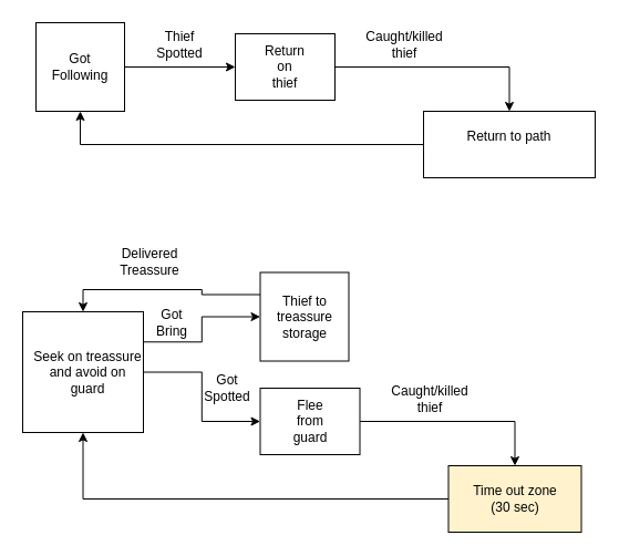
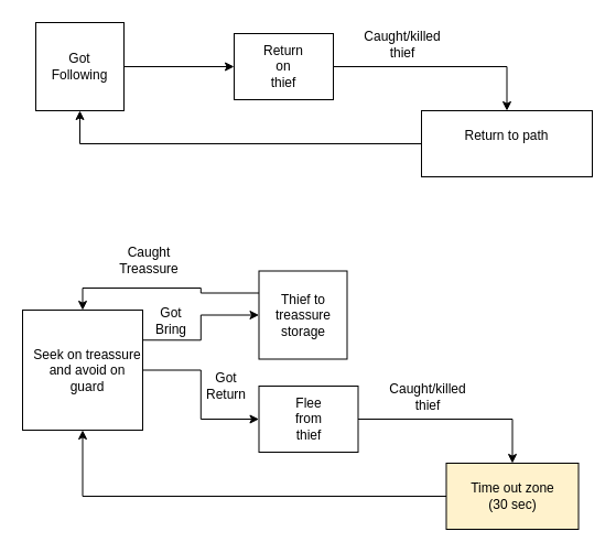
- <mxCell id="7" value="Thief Spotted" style="text;html=1;strokeColor=none;fillColor=none;align=center;verticalAlign=middle;whiteSpace=wrap;rounded=0;" vertex="1" parent="1"><mxGeometry x="142" y="30" width="40" height="20" as="geometry" /></mxCell>
- <mxCell id="27" value="Delivered Treassure" style="text;html=1;strokeColor=none;fillColor=none;align=center;verticalAlign=middle;whiteSpace=wrap;rounded=0;" vertex="1" parent="1"><mxGeometry x="114.5" y="225.5" width="40" height="20" as="geometry" /></mxCell>
+ <mxCell id="27" value="Caught Treassure" style="text;html=1;strokeColor=none;fillColor=none;align=center;verticalAlign=middle;whiteSpace=wrap;rounded=0;" vertex="1" parent="1"><mxGeometry x="114.5" y="225.5" width="40" height="20" as="geometry" /></mxCell>
- <mxCell id="18" value="Got Spotted&lt;br&gt;" style="text;html=1;strokeColor=none;fillColor=none;align=center;verticalAlign=middle;whiteSpace=wrap;rounded=0;" vertex="1" parent="1"><mxGeometry x="184.5" y="340" width="40" height="20" as="geometry" /></mxCell>
+ <mxCell id="18" value="Got Return&lt;br&gt;" style="text;html=1;strokeColor=none;fillColor=none;align=center;verticalAlign=middle;whiteSpace=wrap;rounded=0;" vertex="1" parent="1"><mxGeometry x="184.5" y="340" width="40" height="20" as="geometry" /></mxCell>
- <mxCell id="19" value="Flee from guard" style="text;html=1;strokeColor=none;fillColor=none;align=center;verticalAlign=middle;whiteSpace=wrap;rounded=0;" vertex="1" parent="1"><mxGeometry x="259.5" y="370" width="40" height="20" as="geometry" /></mxCell>
+ <mxCell id="19" value="Flee from thief" style="text;html=1;strokeColor=none;fillColor=none;align=center;verticalAlign=middle;whiteSpace=wrap;rounded=0;" vertex="1" parent="1"><mxGeometry x="259.5" y="370" width="40" height="20" as="geometry" /></mxCell>
